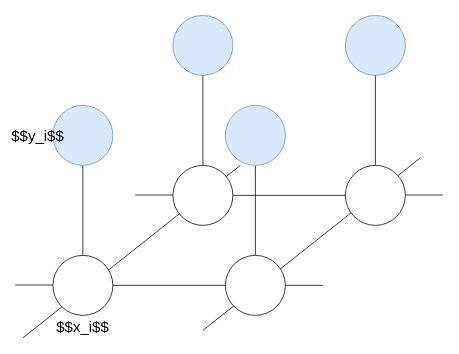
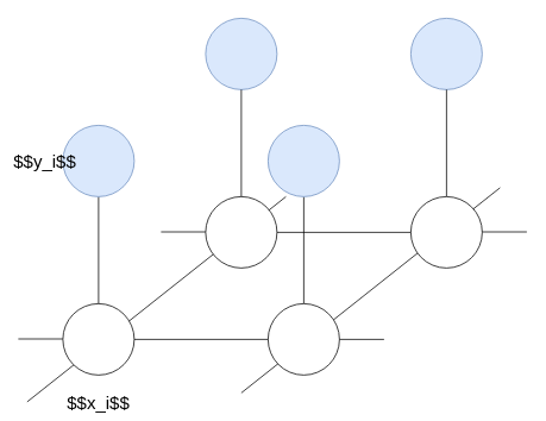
- <mxCell id="23" value="&lt;font style=&quot;font-size: 20px;&quot;&gt;$$x_i$$&lt;/font&gt;" style="text;html=1;strokeColor=none;fillColor=none;align=center;verticalAlign=middle;whiteSpace=wrap;rounded=0;" vertex="1" parent="1"><mxGeometry x="80" y="420" width="60" height="30" as="geometry" /></mxCell>
+ <mxCell id="23" value="&lt;font style=&quot;font-size: 20px;&quot;&gt;$$x_i$$&lt;/font&gt;" style="text;html=1;strokeColor=none;fillColor=none;align=center;verticalAlign=middle;whiteSpace=wrap;rounded=0;" vertex="1" parent="1"><mxGeometry x="80" y="435" width="60" height="30" as="geometry" /></mxCell>
